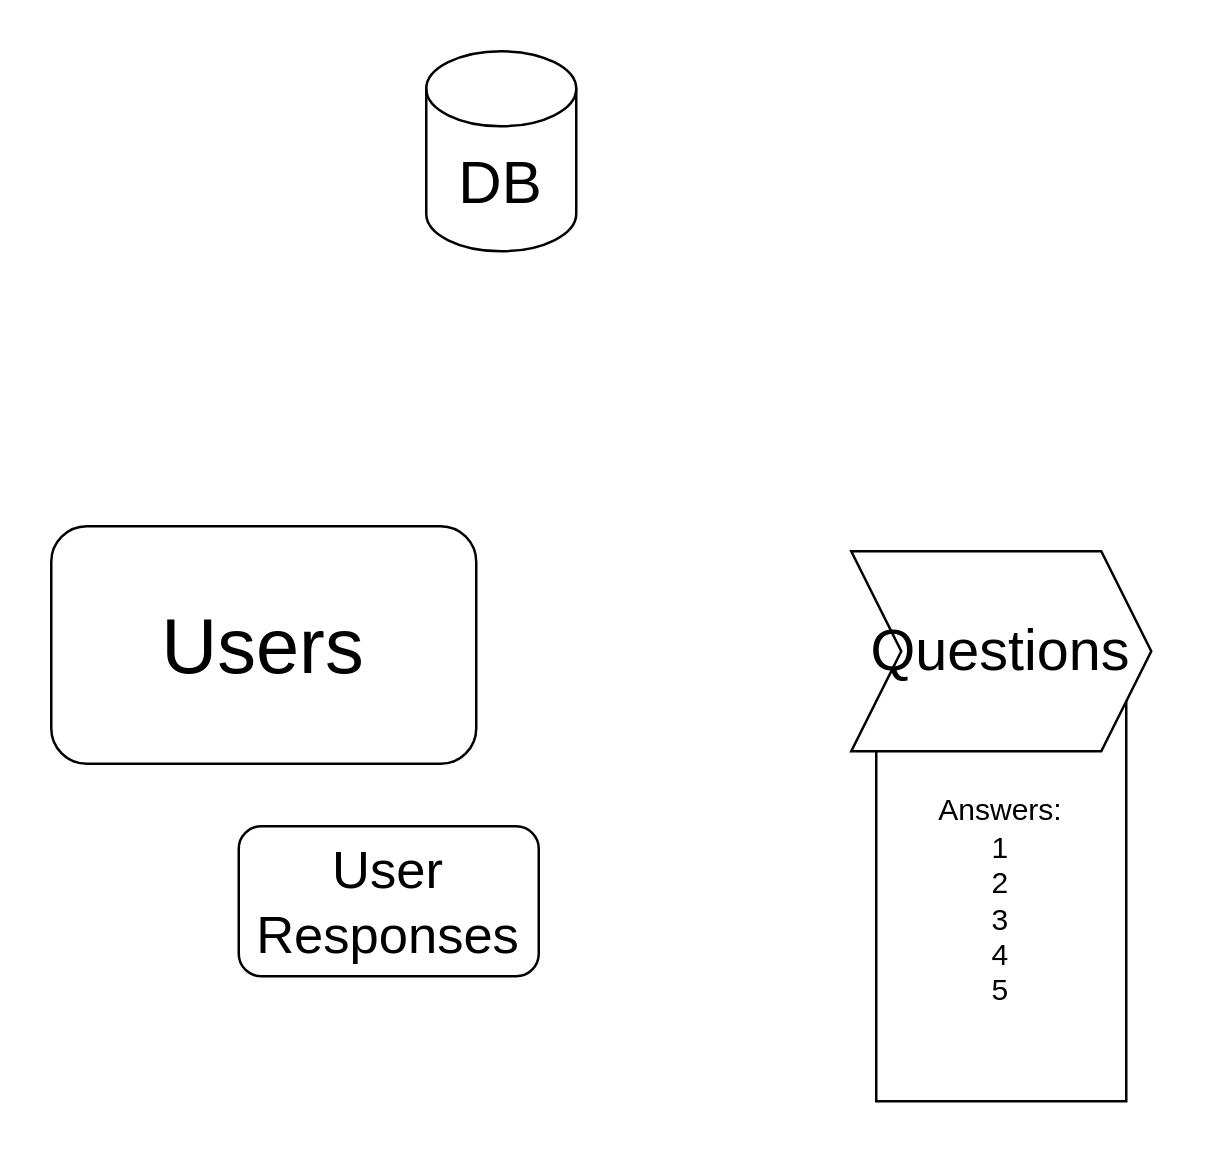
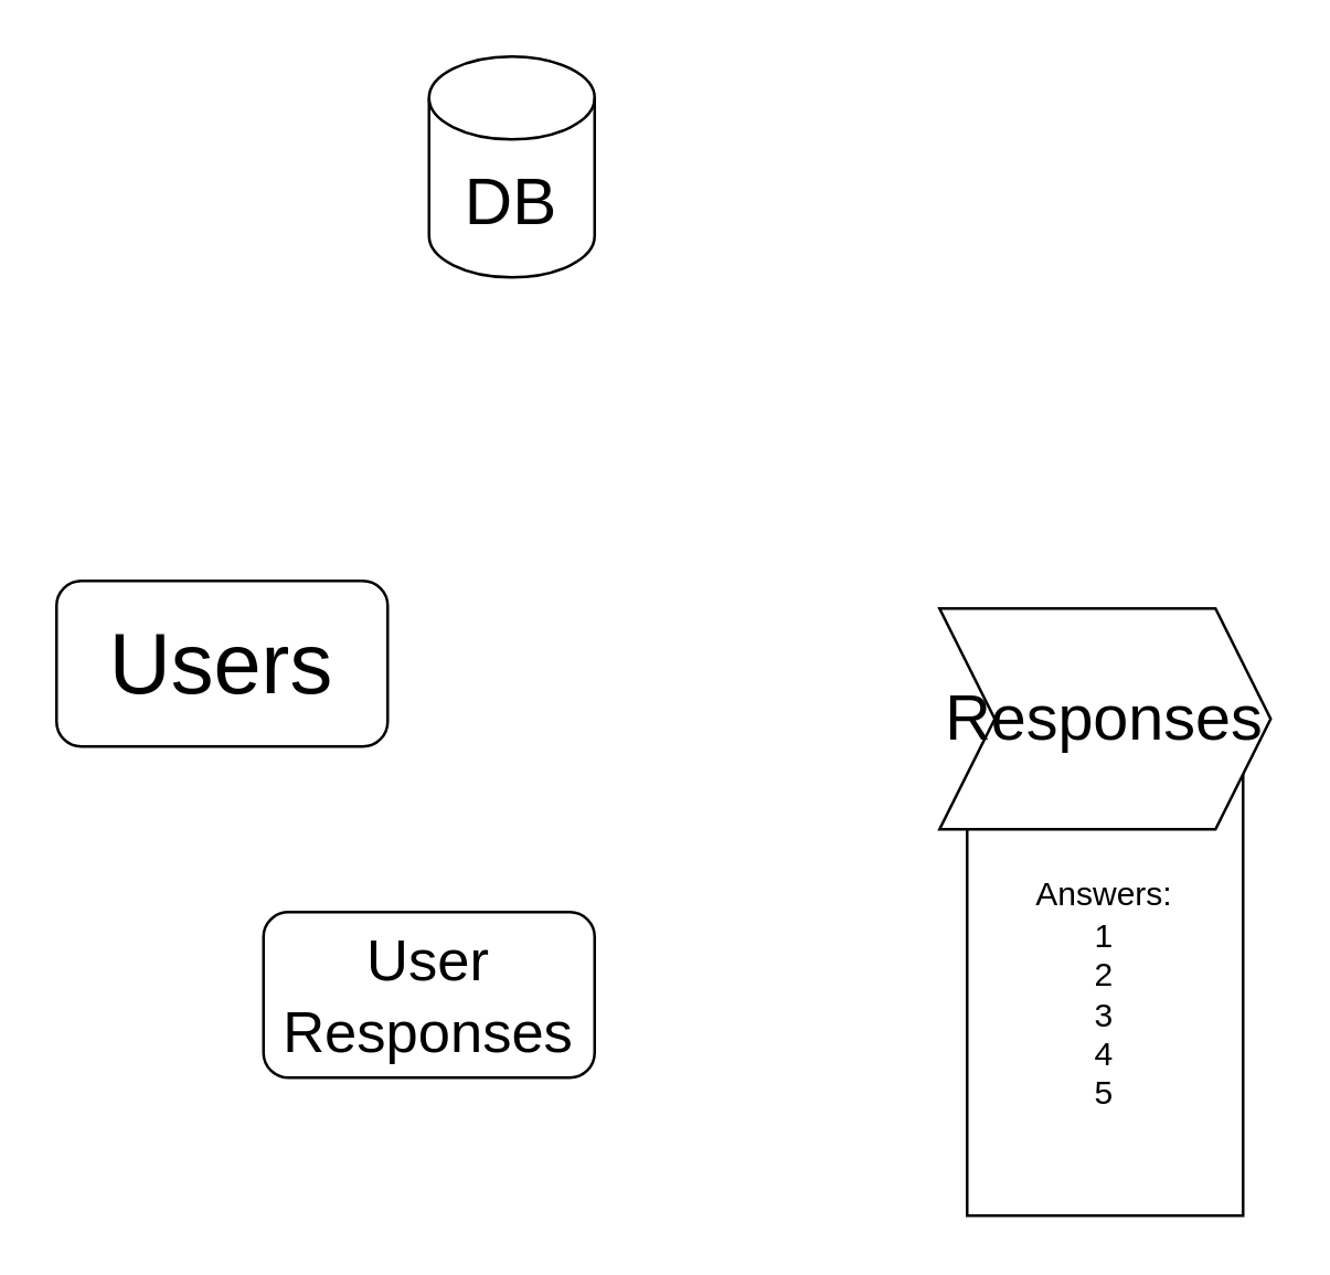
- <mxCell id="4" value="&lt;font style=&quot;font-size: 24px;&quot;&gt;DB&lt;/font&gt;" style="shape=cylinder3;whiteSpace=wrap;html=1;boundedLbl=1;backgroundOutline=1;size=15;" vertex="1" parent="1"><mxGeometry x="170" y="20" width="60" height="80" as="geometry" /></mxCell>
+ <mxCell id="4" value="&lt;font style=&quot;font-size: 24px;&quot;&gt;DB&lt;/font&gt;" style="shape=cylinder3;whiteSpace=wrap;html=1;boundedLbl=1;backgroundOutline=1;size=15;" vertex="1" parent="1"><mxGeometry x="155" y="20" width="60" height="80" as="geometry" /></mxCell>
- <mxCell id="2" value="&lt;font style=&quot;font-size: 31px;&quot;&gt;Users&lt;/font&gt;" style="rounded=1;whiteSpace=wrap;html=1;" vertex="1" parent="1"><mxGeometry x="20" y="210" width="170" height="95" as="geometry" /></mxCell>
+ <mxCell id="2" value="&lt;font style=&quot;font-size: 31px;&quot;&gt;Users&lt;/font&gt;" style="rounded=1;whiteSpace=wrap;html=1;" vertex="1" parent="1"><mxGeometry x="20" y="210" width="120" height="60" as="geometry" /></mxCell>
- <mxCell id="7" value="&lt;font style=&quot;font-size: 23px;&quot;&gt;Questions&lt;/font&gt;" style="shape=step;perimeter=stepPerimeter;whiteSpace=wrap;html=1;fixedSize=1;" vertex="1" parent="5"><mxGeometry width="120" height="80" as="geometry" /></mxCell>
+ <mxCell id="7" value="&lt;font style=&quot;font-size: 23px;&quot;&gt;Responses&lt;/font&gt;" style="shape=step;perimeter=stepPerimeter;whiteSpace=wrap;html=1;fixedSize=1;" vertex="1" parent="5"><mxGeometry width="120" height="80" as="geometry" /></mxCell>
